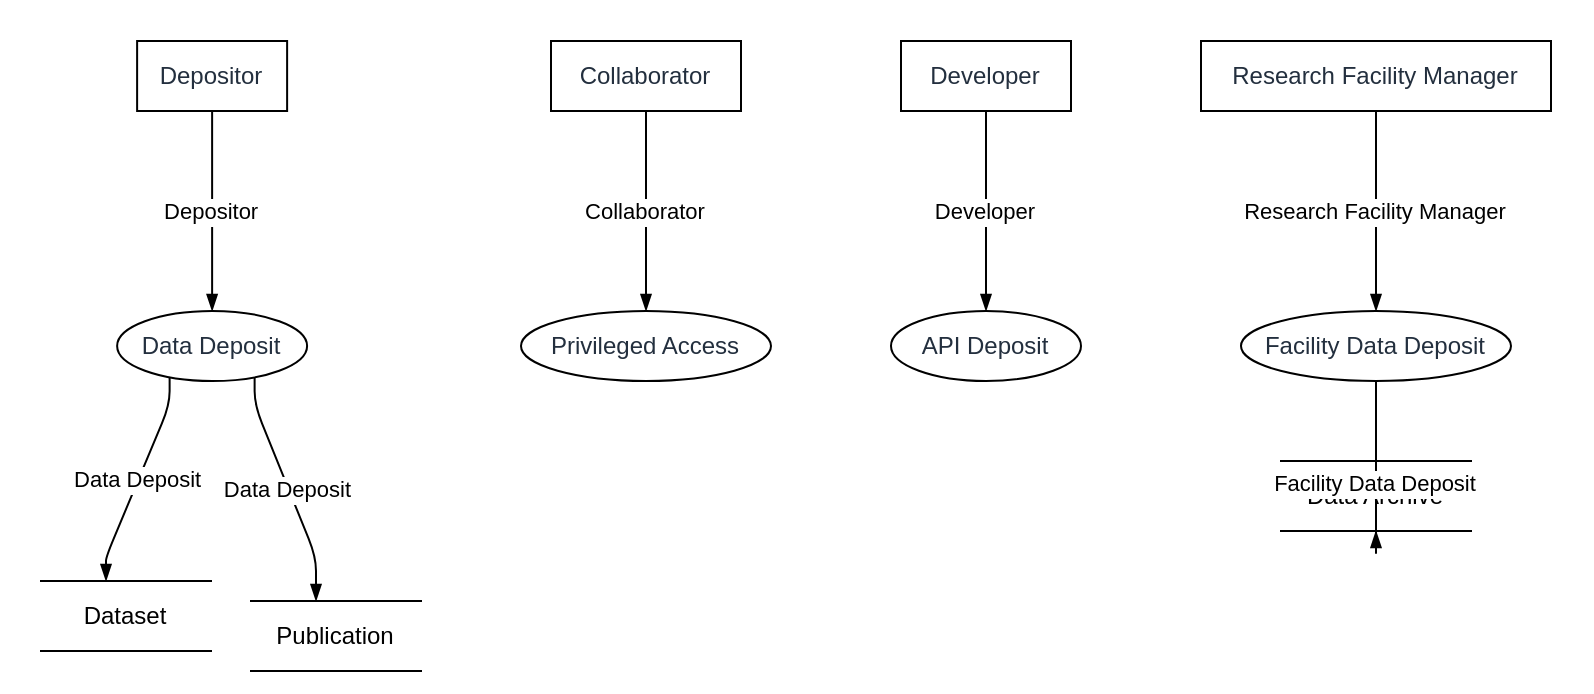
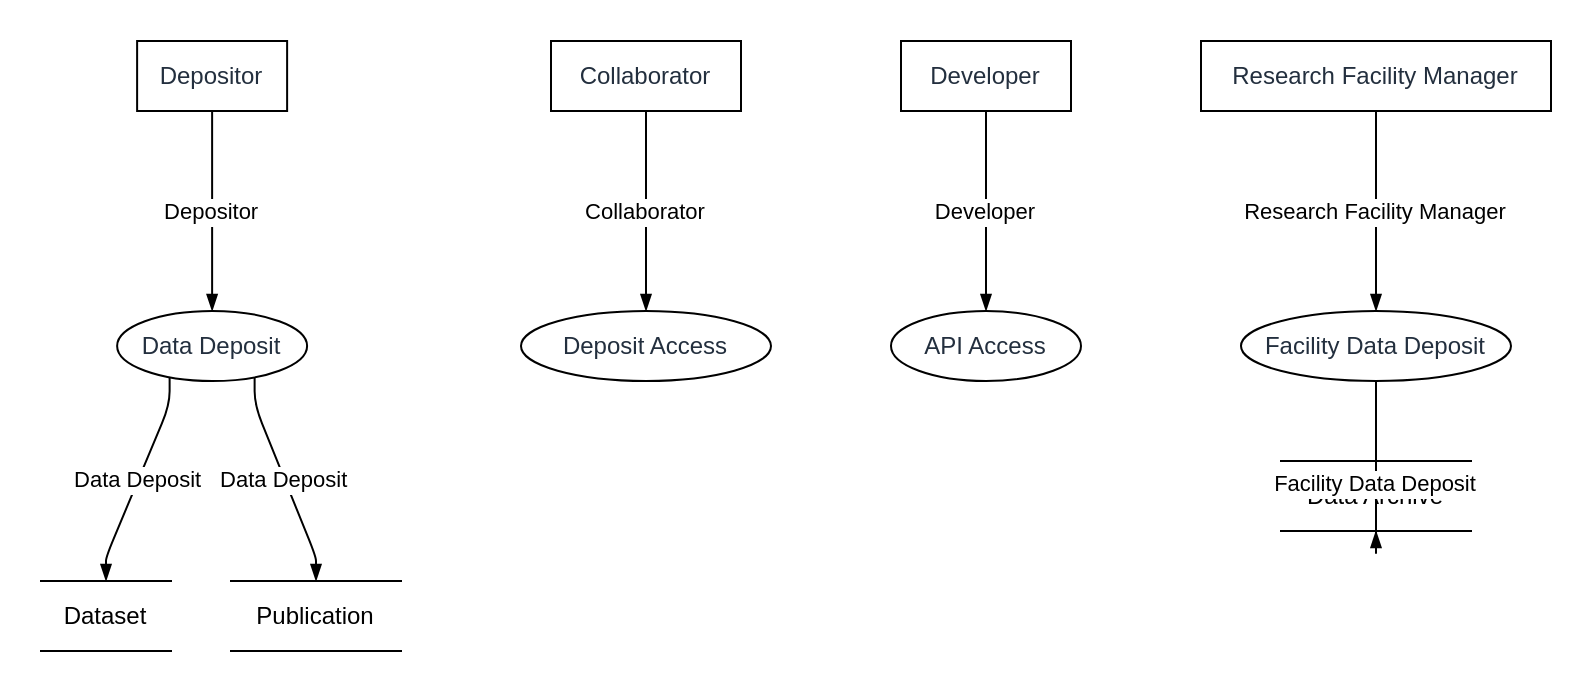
- <mxCell id="7" value="Privileged Access" style="shape=ellipse;perimeter=ellipsePerimeter;whiteSpace=wrap;html=1;fillColor=#ffffff;strokeColor=#000000;align=center;verticalAlign=middle;fontColor=#232F3E;" vertex="1" parent="1"><mxGeometry x="260" y="155" width="125" height="35" as="geometry" /></mxCell>
+ <mxCell id="7" value="Deposit Access" style="shape=ellipse;perimeter=ellipsePerimeter;whiteSpace=wrap;html=1;fillColor=#ffffff;strokeColor=#000000;align=center;verticalAlign=middle;fontColor=#232F3E;" vertex="1" parent="1"><mxGeometry x="260" y="155" width="125" height="35" as="geometry" /></mxCell>
- <mxCell id="11" value="API Deposit" style="shape=ellipse;perimeter=ellipsePerimeter;whiteSpace=wrap;html=1;fillColor=#ffffff;strokeColor=#000000;align=center;verticalAlign=middle;fontColor=#232F3E;" vertex="1" parent="1"><mxGeometry x="445" y="155" width="95" height="35" as="geometry" /></mxCell>
+ <mxCell id="11" value="API Access" style="shape=ellipse;perimeter=ellipsePerimeter;whiteSpace=wrap;html=1;fillColor=#ffffff;strokeColor=#000000;align=center;verticalAlign=middle;fontColor=#232F3E;" vertex="1" parent="1"><mxGeometry x="445" y="155" width="95" height="35" as="geometry" /></mxCell>
- <mxCell id="4" value="Dataset" style="html=1;dashed=0;whiteSpace=wrap;shape=partialRectangle;right=0;left=0;" vertex="1" parent="1"><mxGeometry x="20" y="290" width="85" height="35" as="geometry" /></mxCell>
+ <mxCell id="4" value="Dataset" style="html=1;dashed=0;whiteSpace=wrap;shape=partialRectangle;right=0;left=0;" vertex="1" parent="1"><mxGeometry y="290" width="65" height="35" as="geometry" x="20" /></mxCell>
- <mxCell id="5" value="Publication" style="html=1;dashed=0;whiteSpace=wrap;shape=partialRectangle;right=0;left=0;" vertex="1" parent="1"><mxGeometry x="125" y="300" width="85" height="35" as="geometry" /></mxCell>
+ <mxCell id="5" value="Publication" style="html=1;dashed=0;whiteSpace=wrap;shape=partialRectangle;right=0;left=0;" vertex="1" parent="1"><mxGeometry x="115" y="290" width="85" height="35" as="geometry" /></mxCell>
